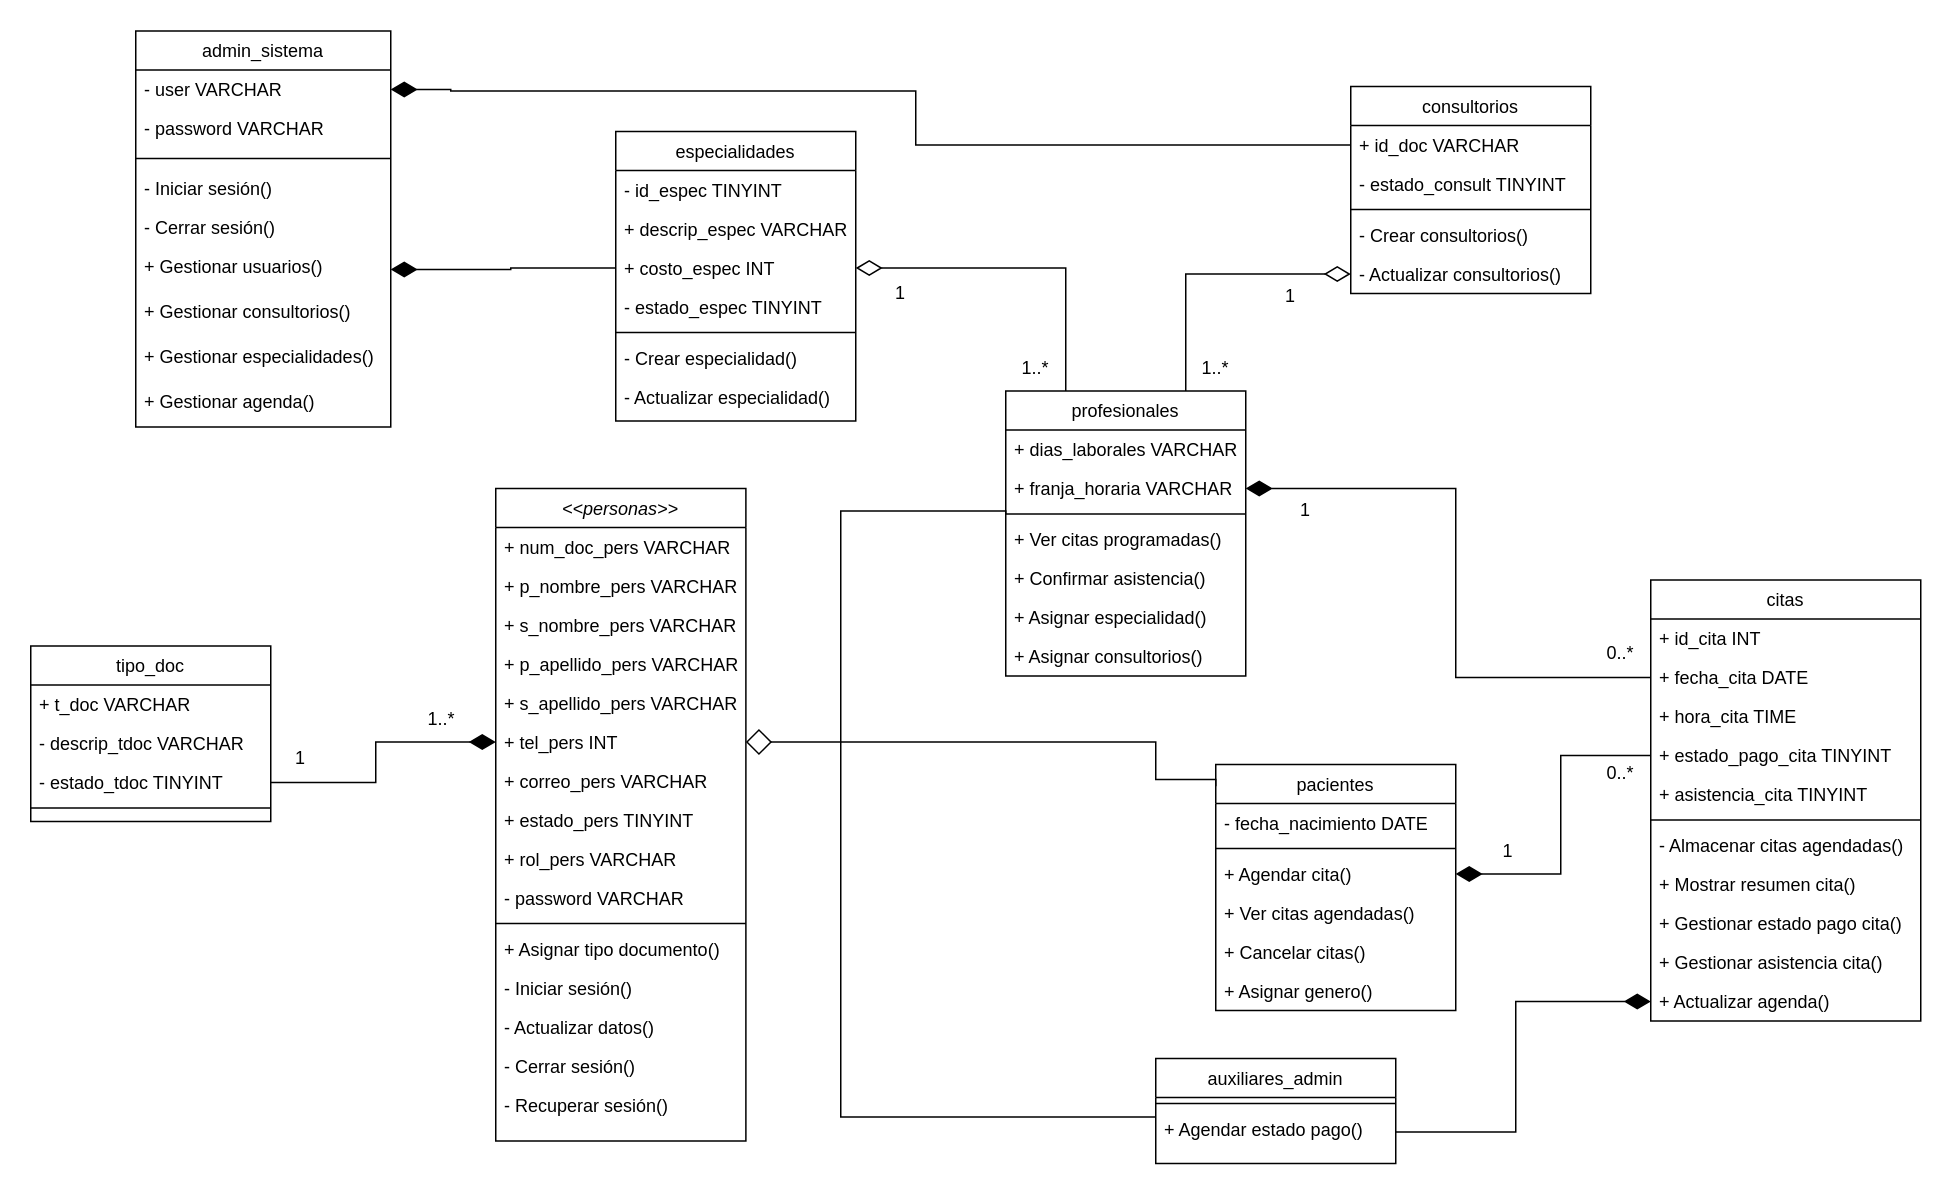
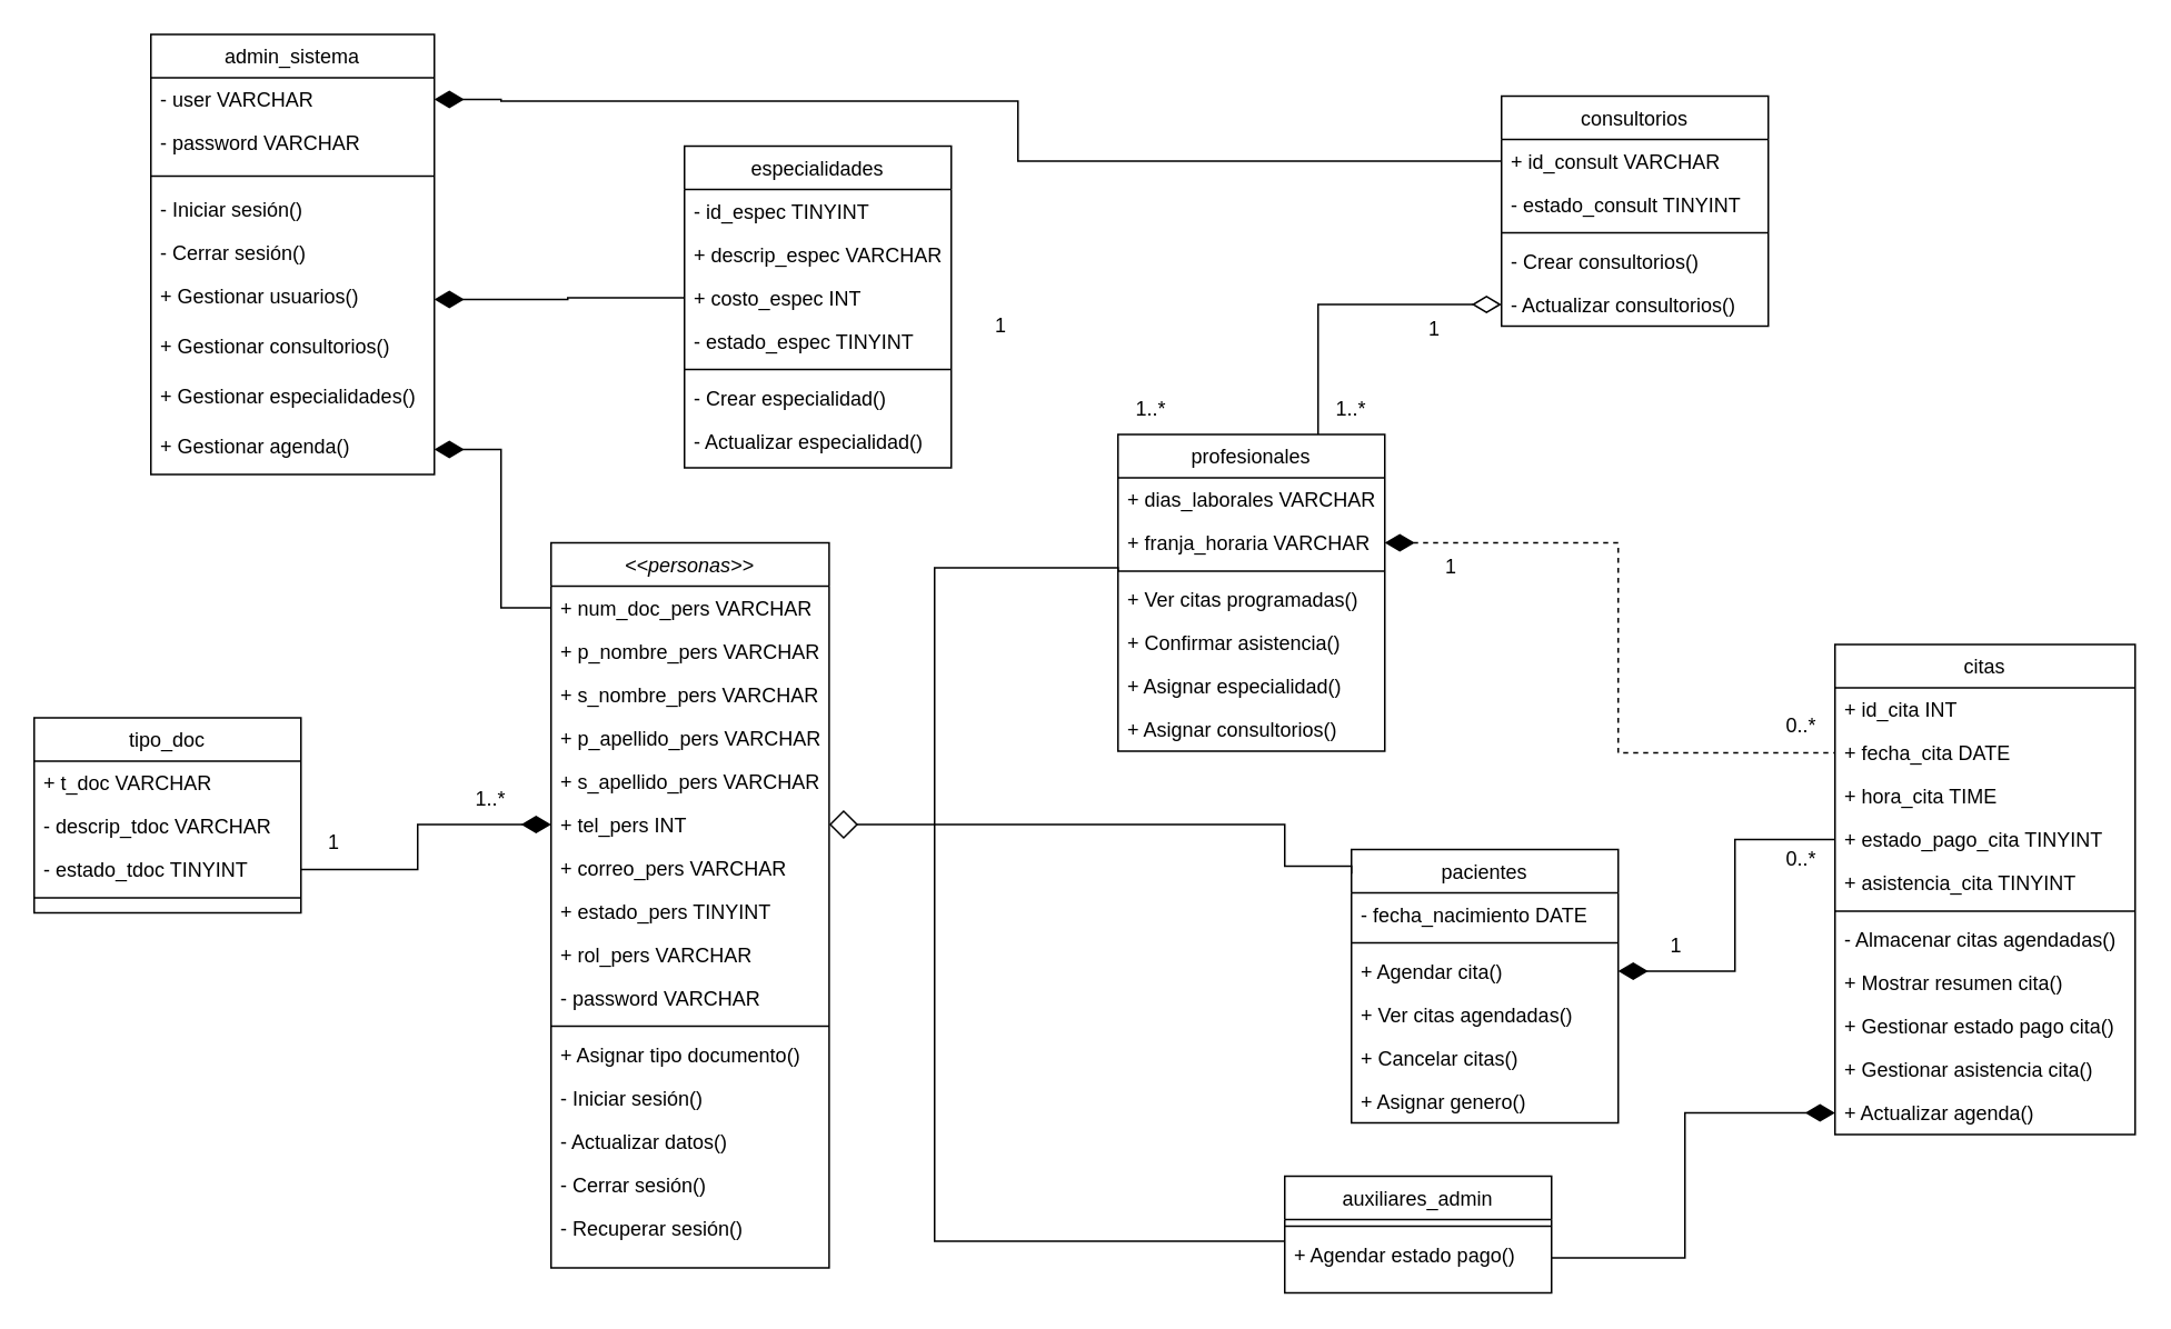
- <mxCell id="30" value="+ id_doc VARCHAR" style="text;align=left;verticalAlign=top;spacingLeft=4;spacingRight=4;overflow=hidden;rotatable=0;points=[[0,0.5],[1,0.5]];portConstraint=eastwest;" parent="29" vertex="1"><mxGeometry y="26" width="160" height="26" as="geometry" /></mxCell>
+ <mxCell id="30" value="+ id_consult VARCHAR" style="text;align=left;verticalAlign=top;spacingLeft=4;spacingRight=4;overflow=hidden;rotatable=0;points=[[0,0.5],[1,0.5]];portConstraint=eastwest;" parent="29" vertex="1"><mxGeometry y="26" width="160" height="26" as="geometry" /></mxCell>
- <mxCell id="80" style="edgeStyle=orthogonalEdgeStyle;rounded=0;orthogonalLoop=1;jettySize=auto;html=1;startArrow=diamondThin;startFill=0;endArrow=none;endFill=0;startSize=15;endSize=15;sourcePerimeterSpacing=0;targetPerimeterSpacing=0;entryX=0.25;entryY=0;entryDx=0;entryDy=0;" parent="1" source="84" target="2" edge="1"><mxGeometry relative="1" as="geometry"><mxPoint x="670" y="190" as="targetPoint" /></mxGeometry></mxCell>
+ <mxCell id="89" style="edgeStyle=orthogonalEdgeStyle;rounded=0;orthogonalLoop=1;jettySize=auto;html=1;entryX=0;entryY=0.5;entryDx=0;entryDy=0;startArrow=diamondThin;startFill=1;endArrow=none;endFill=0;startSize=15;endSize=15;sourcePerimeterSpacing=0;targetPerimeterSpacing=0;" parent="1" source="45" target="47" edge="1"><mxGeometry relative="1" as="geometry" /></mxCell>
- <mxCell id="76" style="edgeStyle=orthogonalEdgeStyle;rounded=0;orthogonalLoop=1;jettySize=auto;html=1;entryX=0;entryY=0.5;entryDx=0;entryDy=0;endArrow=none;endFill=0;endSize=15;startArrow=diamondThin;startFill=1;targetPerimeterSpacing=0;startSize=15;" parent="1" source="4" target="12" edge="1"><mxGeometry relative="1" as="geometry" /></mxCell>
+ <mxCell id="76" style="edgeStyle=orthogonalEdgeStyle;rounded=0;orthogonalLoop=1;jettySize=auto;html=1;entryX=0;entryY=0.5;entryDx=0;entryDy=0;endArrow=none;endFill=0;endSize=15;startArrow=diamondThin;startFill=1;targetPerimeterSpacing=0;startSize=15;dashed=1;" parent="1" source="4" target="12" edge="1"><mxGeometry relative="1" as="geometry" /></mxCell>
